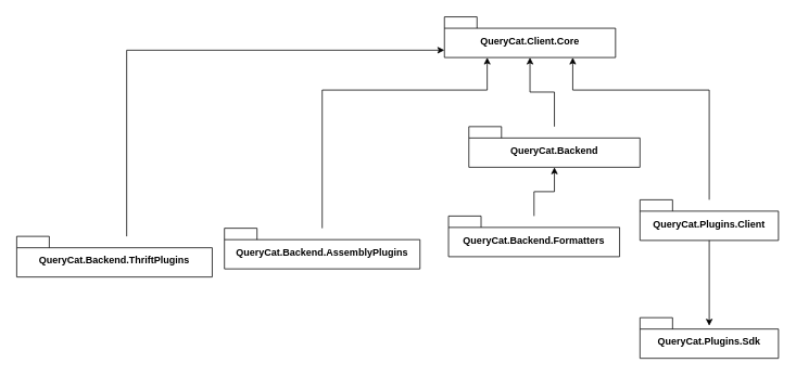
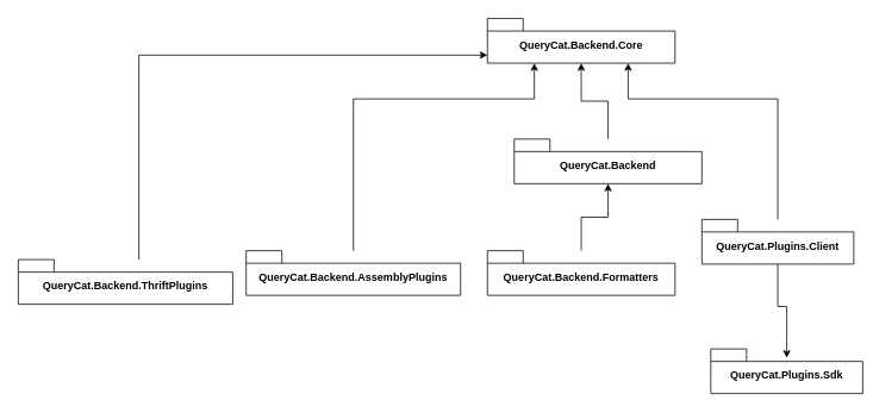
- <mxCell id="6" value="QueryCat.Client.Core" style="shape=folder;fontStyle=1;spacingTop=10;tabWidth=40;tabHeight=14;tabPosition=left;html=1;whiteSpace=wrap;" parent="1" vertex="1"><mxGeometry x="545" y="20" width="210" height="50" as="geometry" /></mxCell>
+ <mxCell id="6" value="QueryCat.Backend.Core" style="shape=folder;fontStyle=1;spacingTop=10;tabWidth=40;tabHeight=14;tabPosition=left;html=1;whiteSpace=wrap;" parent="1" vertex="1"><mxGeometry x="545" y="20" width="210" height="50" as="geometry" /></mxCell>
- <mxCell id="8" value="QueryCat.Backend.Formatters" style="shape=folder;fontStyle=1;spacingTop=10;tabWidth=40;tabHeight=14;tabPosition=left;html=1;whiteSpace=wrap;" parent="1" vertex="1"><mxGeometry x="550" y="265" width="210" height="50" as="geometry" /></mxCell>
+ <mxCell id="8" value="QueryCat.Backend.Formatters" style="shape=folder;fontStyle=1;spacingTop=10;tabWidth=40;tabHeight=14;tabPosition=left;html=1;whiteSpace=wrap;" parent="1" vertex="1"><mxGeometry x="545" y="280" width="210" height="50" as="geometry" /></mxCell>
- <mxCell id="3" value="QueryCat.Plugins.Sdk" style="shape=folder;fontStyle=1;spacingTop=10;tabWidth=40;tabHeight=14;tabPosition=left;html=1;whiteSpace=wrap;" parent="1" vertex="1"><mxGeometry x="785" y="390" width="170" height="50" as="geometry" /></mxCell>
+ <mxCell id="3" value="QueryCat.Plugins.Sdk" style="shape=folder;fontStyle=1;spacingTop=10;tabWidth=40;tabHeight=14;tabPosition=left;html=1;whiteSpace=wrap;" parent="1" vertex="1"><mxGeometry x="795" y="390" width="170" height="50" as="geometry" /></mxCell>
